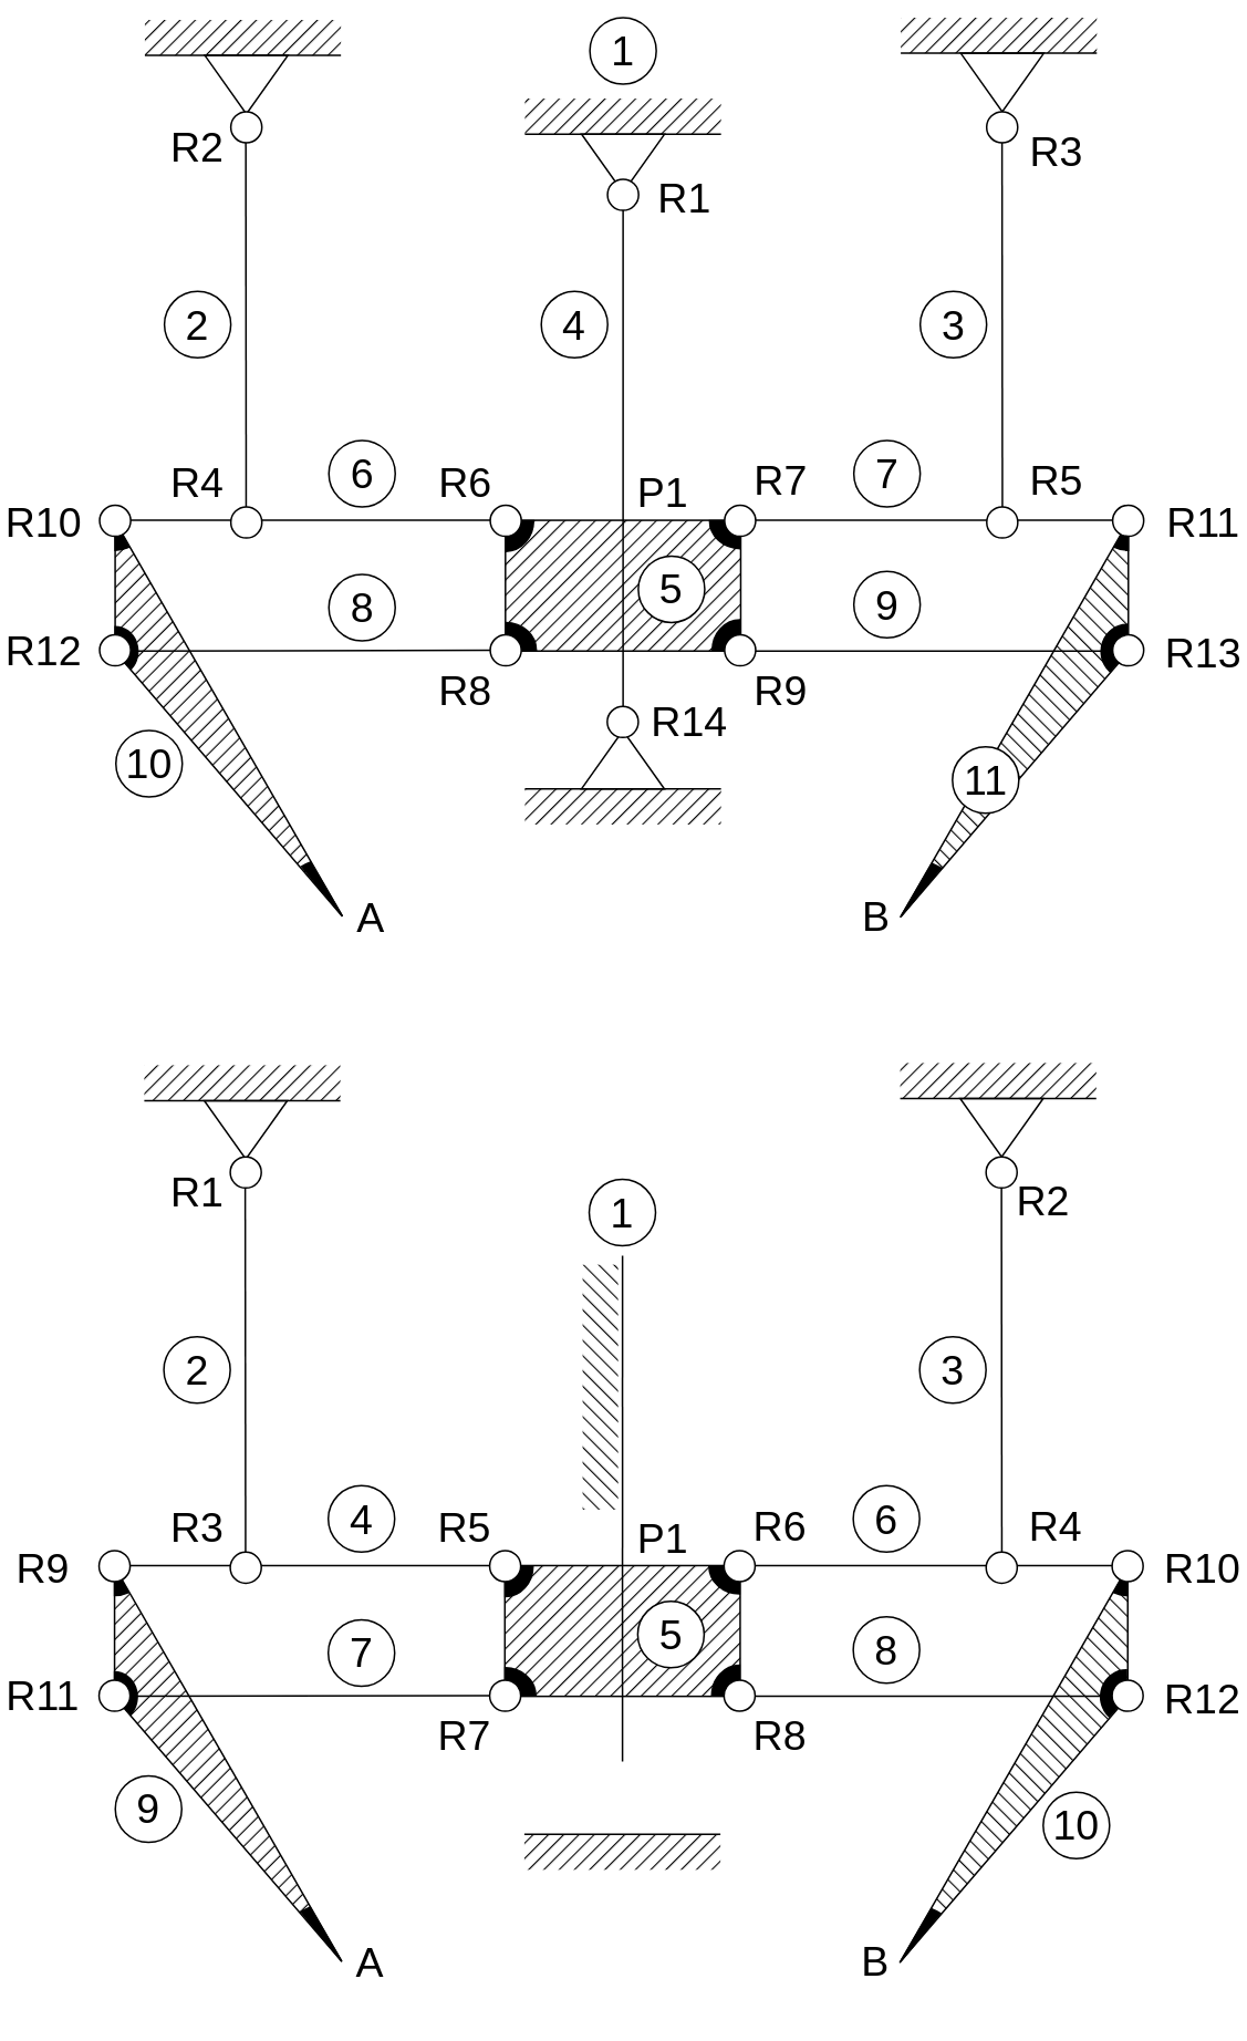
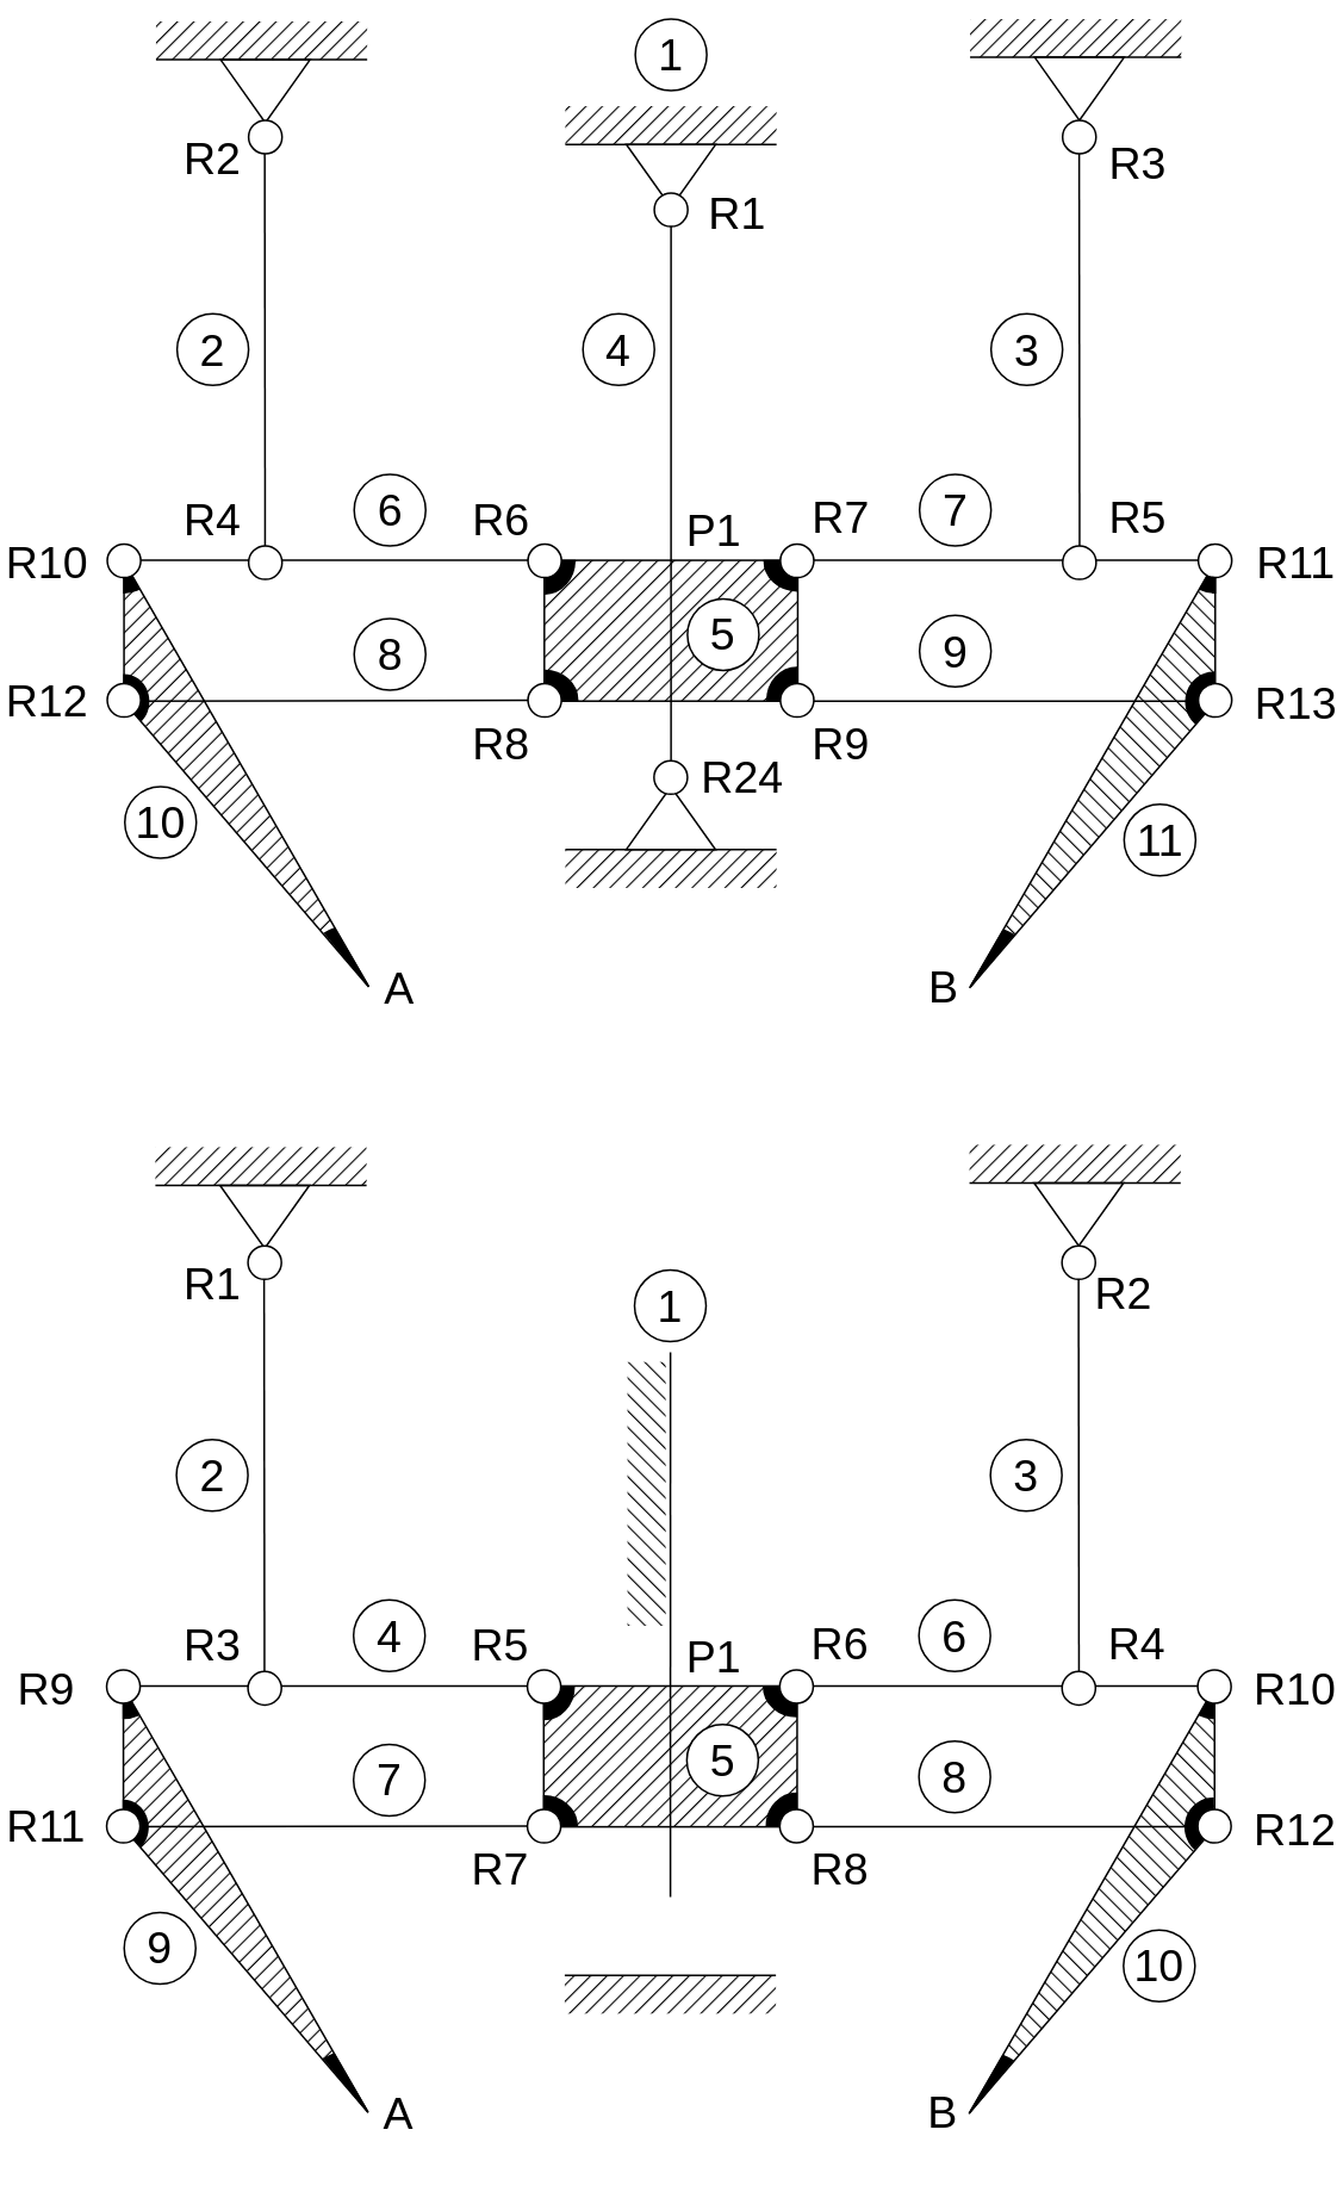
- <mxCell id="75" value="R14" style="text;html=1;strokeColor=none;fillColor=none;align=center;verticalAlign=middle;whiteSpace=wrap;rounded=0;fontSize=50;" parent="1" vertex="1"><mxGeometry x="800.005" y="854.035" width="60" height="30" as="geometry" /></mxCell>
+ <mxCell id="75" value="R24" style="text;html=1;strokeColor=none;fillColor=none;align=center;verticalAlign=middle;whiteSpace=wrap;rounded=0;fontSize=50;" parent="1" vertex="1"><mxGeometry x="800.005" y="854.035" width="60" height="30" as="geometry" /></mxCell>
- <mxCell id="60" value="11" style="ellipse;whiteSpace=wrap;html=1;aspect=fixed;sketch=0;fillStyle=solid;strokeColor=default;strokeWidth=2;fillColor=default;fontSize=50;" parent="1" vertex="1"><mxGeometry x="1146.805" y="899.005" width="80" height="80" as="geometry" /></mxCell>
+ <mxCell id="60" value="11" style="ellipse;whiteSpace=wrap;html=1;aspect=fixed;sketch=0;fillStyle=solid;strokeColor=default;strokeWidth=2;fillColor=default;fontSize=50;" parent="1" vertex="1"><mxGeometry x="1256.805" y="899.005" width="80" height="80" as="geometry" /></mxCell>
